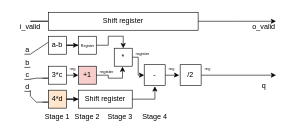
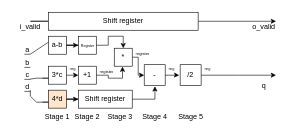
- <mxCell id="31" value="+1" style="whiteSpace=wrap;html=1;aspect=fixed;fillColor=#f8cecc;" vertex="1" parent="1"><mxGeometry x="130" y="110" width="30" height="30" as="geometry" /></mxCell>
+ <mxCell id="31" value="+1" style="whiteSpace=wrap;html=1;aspect=fixed;" vertex="1" parent="1"><mxGeometry x="130" y="110" width="30" height="30" as="geometry" /></mxCell>
+ <mxCell id="46" value="Stage 5" style="text;html=1;align=center;verticalAlign=middle;whiteSpace=wrap;rounded=0;" vertex="1" parent="1"><mxGeometry x="287.5" y="180" width="60" height="30" as="geometry" /></mxCell>
